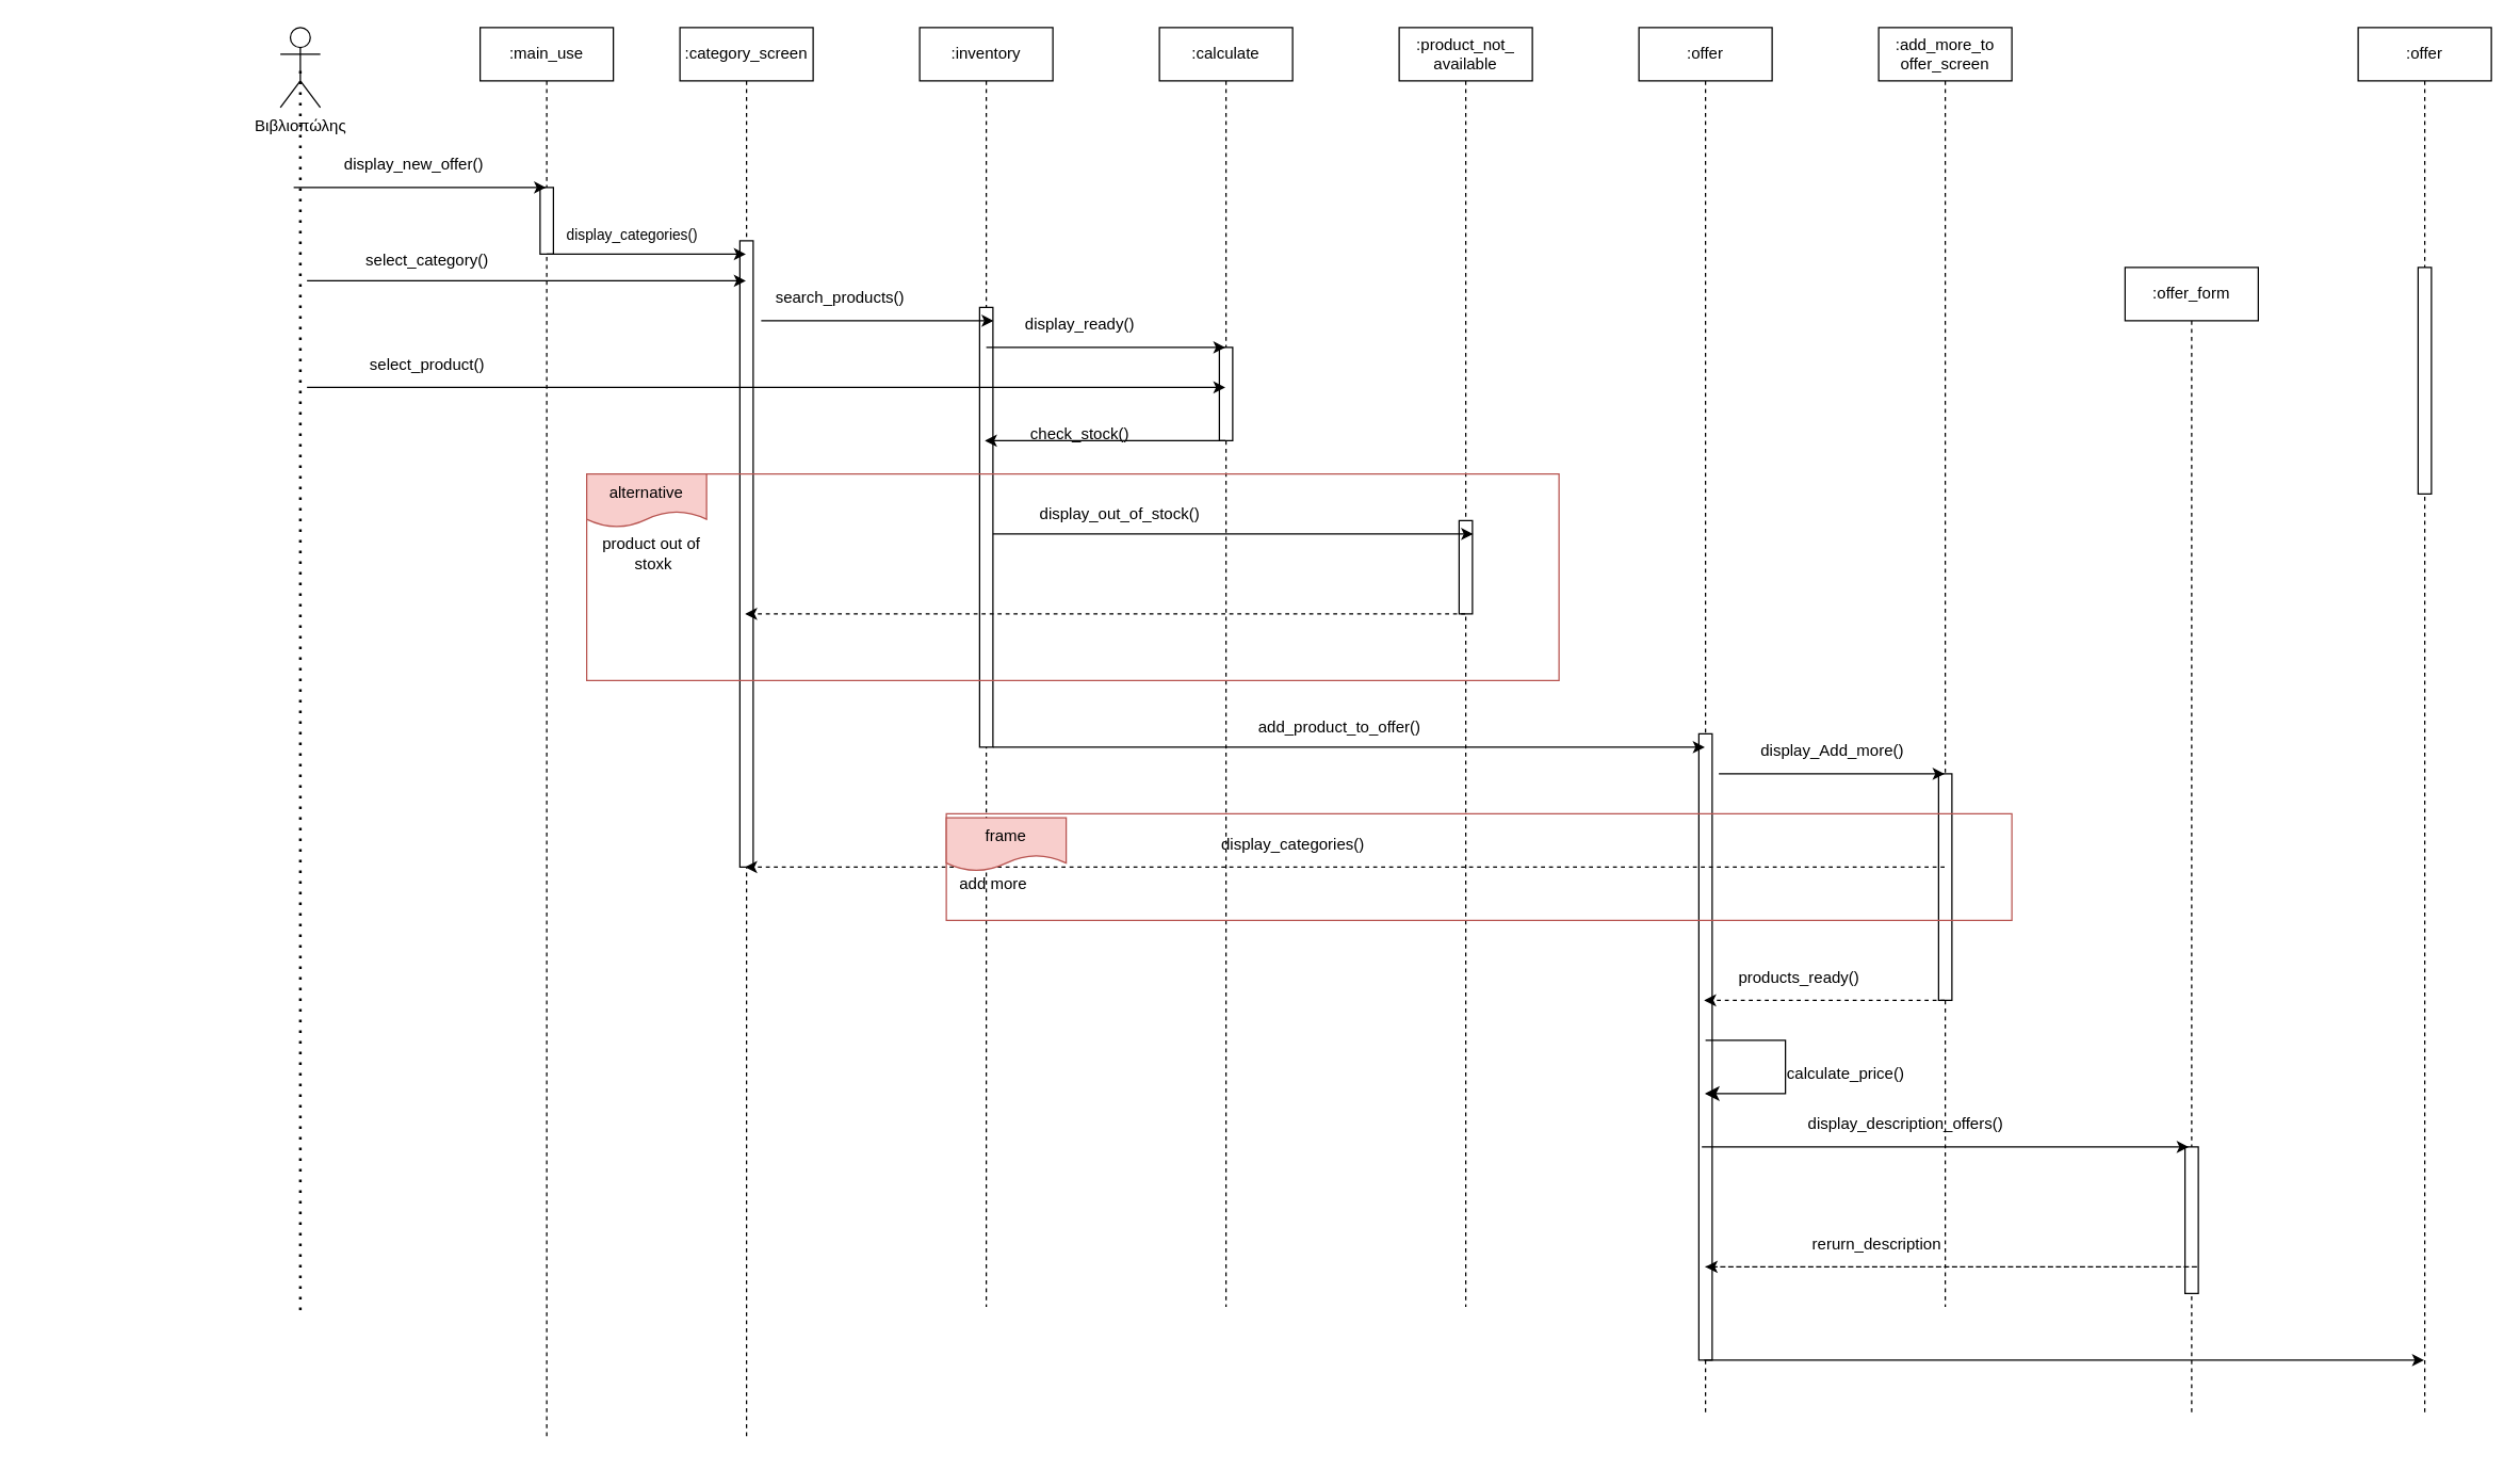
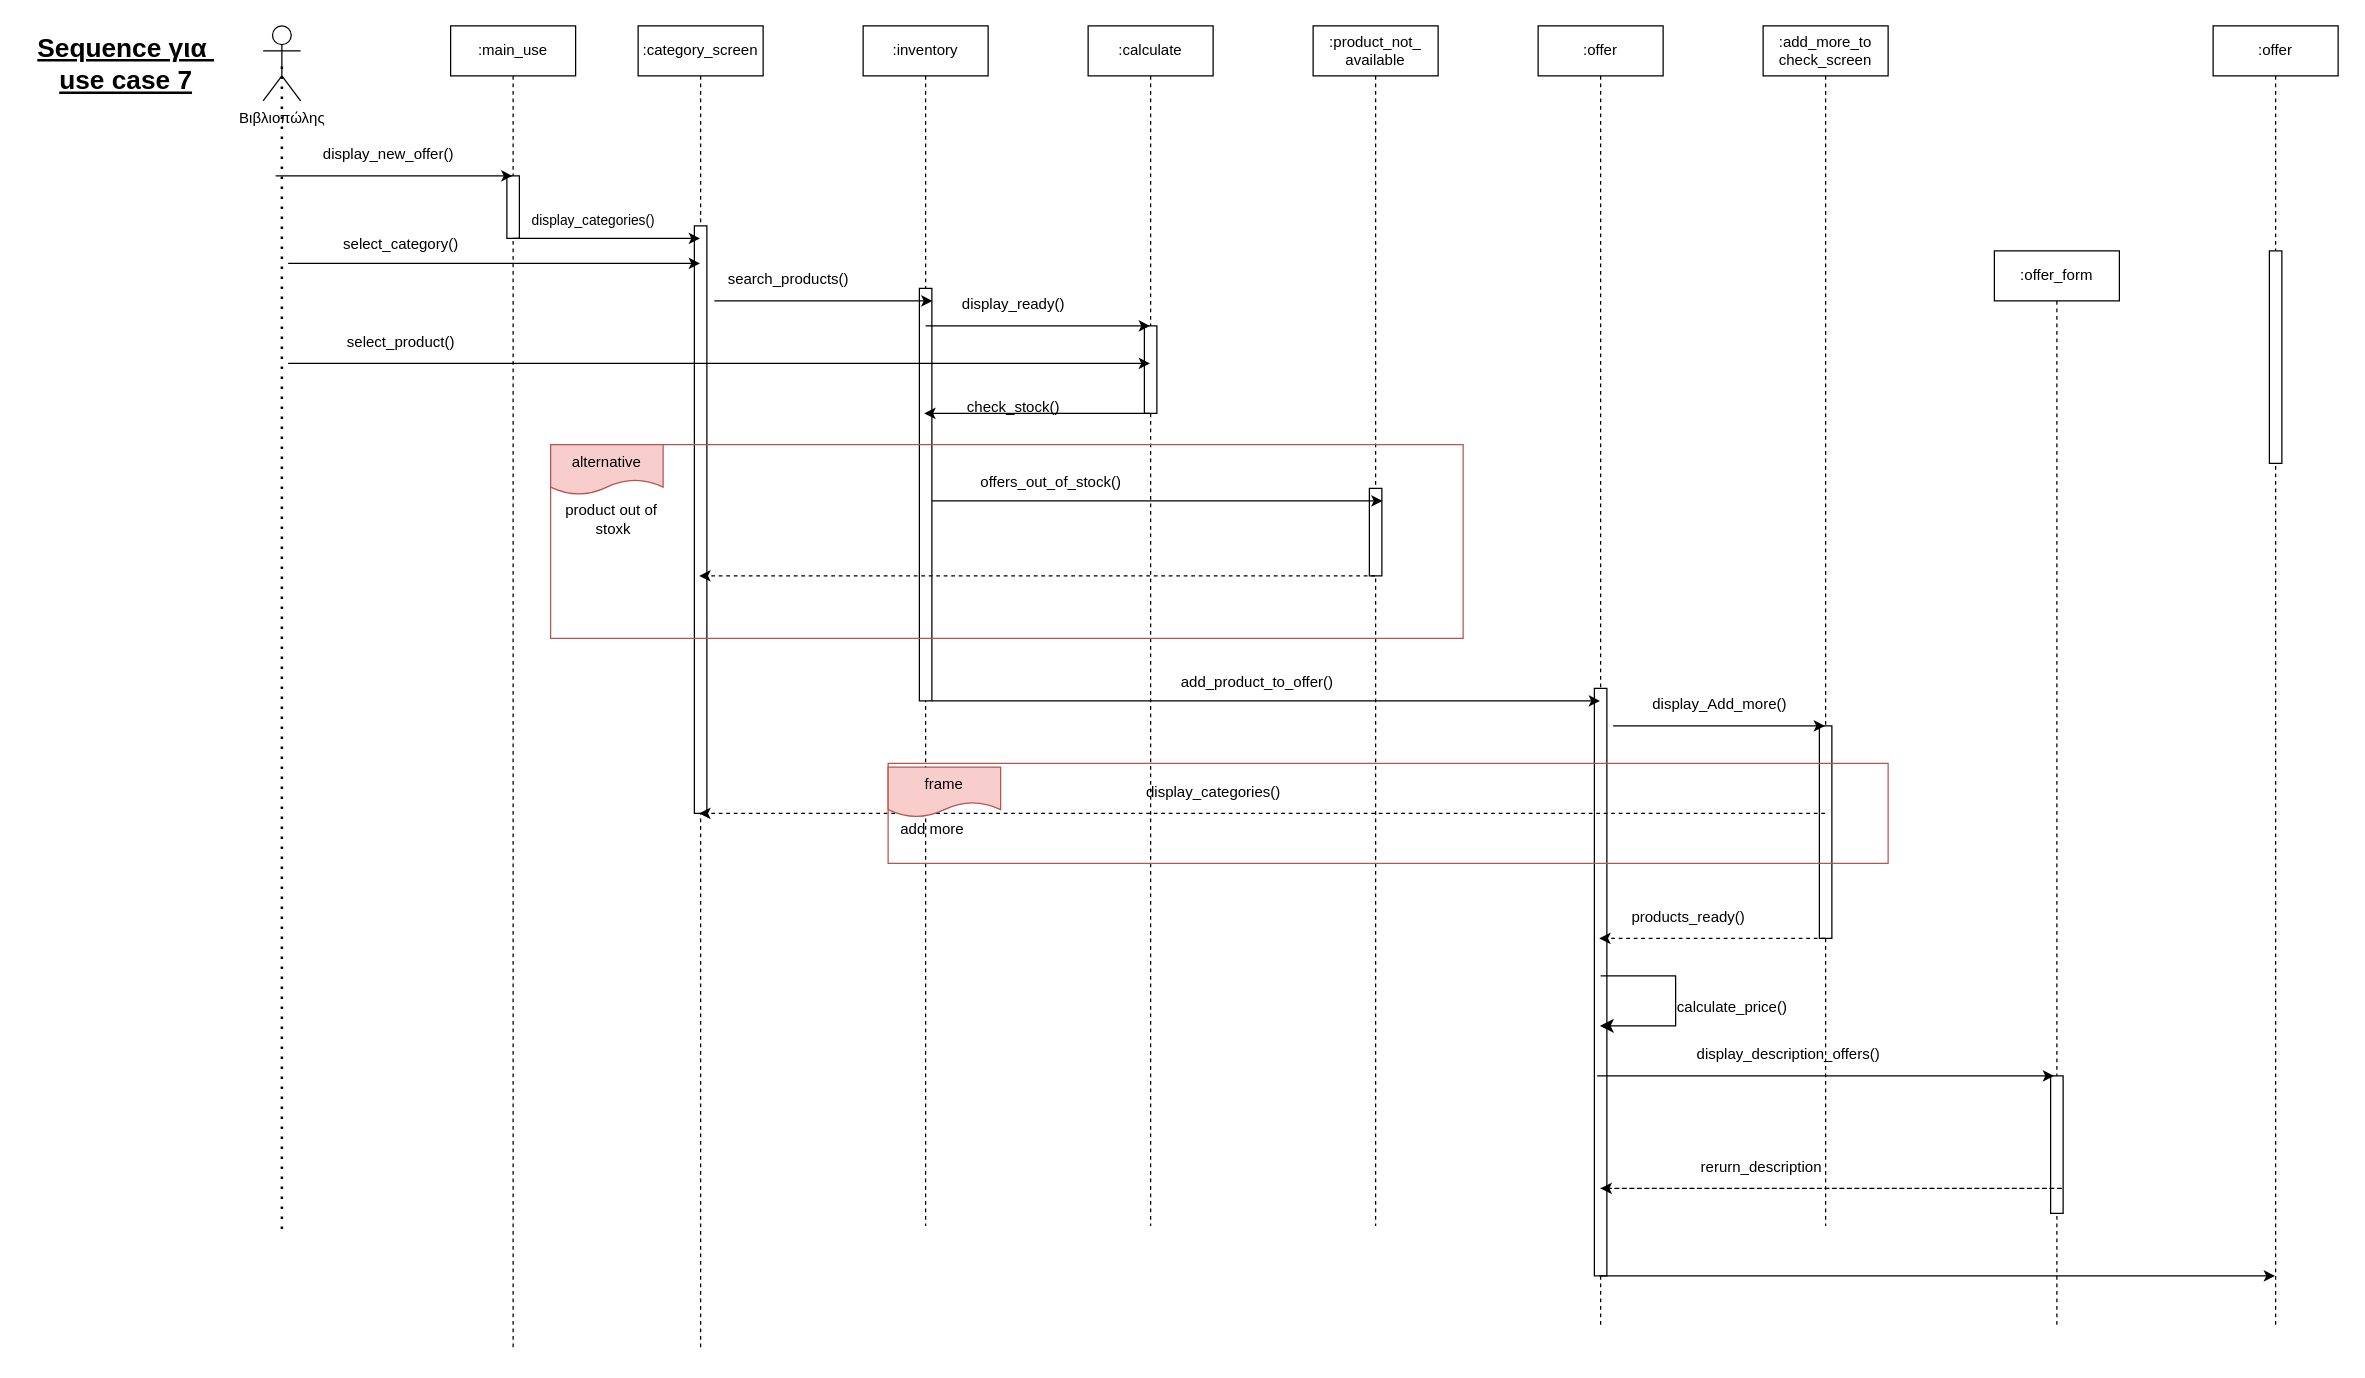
- <mxCell id="15" value=":add_more_to&lt;div&gt;offer_screen&lt;/div&gt;" style="shape=umlLifeline;perimeter=lifelinePerimeter;whiteSpace=wrap;html=1;container=0;dropTarget=0;collapsible=0;recursiveResize=0;outlineConnect=0;portConstraint=eastwest;newEdgeStyle={&quot;edgeStyle&quot;:&quot;elbowEdgeStyle&quot;,&quot;elbow&quot;:&quot;vertical&quot;,&quot;curved&quot;:0,&quot;rounded&quot;:0};" vertex="1" parent="1"><mxGeometry x="1410" y="20" width="100" height="960" as="geometry" /></mxCell>
+ <mxCell id="15" value=":add_more_to&lt;div&gt;check_screen&lt;/div&gt;" style="shape=umlLifeline;perimeter=lifelinePerimeter;whiteSpace=wrap;html=1;container=0;dropTarget=0;collapsible=0;recursiveResize=0;outlineConnect=0;portConstraint=eastwest;newEdgeStyle={&quot;edgeStyle&quot;:&quot;elbowEdgeStyle&quot;,&quot;elbow&quot;:&quot;vertical&quot;,&quot;curved&quot;:0,&quot;rounded&quot;:0};" vertex="1" parent="1"><mxGeometry x="1410" y="20" width="100" height="960" as="geometry" /></mxCell>
+ <mxCell id="61" value="&lt;font style=&quot;font-size: 21px;&quot;&gt;&lt;u&gt;&lt;b&gt;Sequence για&amp;nbsp;&lt;/b&gt;&lt;/u&gt;&lt;/font&gt;&lt;div style=&quot;font-size: 21px;&quot;&gt;&lt;font style=&quot;font-size: 21px;&quot;&gt;&lt;u&gt;&lt;b&gt;use case 7&lt;/b&gt;&lt;/u&gt;&lt;/font&gt;&lt;/div&gt;" style="text;html=1;align=center;verticalAlign=middle;resizable=0;points=[];autosize=1;strokeColor=none;fillColor=none;" vertex="1" parent="1"><mxGeometry x="20" y="20" width="160" height="60" as="geometry" /></mxCell>
- <mxCell id="37" value="display_out_of_stock()" style="text;html=1;align=center;verticalAlign=middle;resizable=0;points=[];autosize=1;strokeColor=none;fillColor=none;" vertex="1" parent="1"><mxGeometry x="770" y="370" width="140" height="30" as="geometry" /></mxCell>
+ <mxCell id="37" value="offers_out_of_stock()" style="text;html=1;align=center;verticalAlign=middle;resizable=0;points=[];autosize=1;strokeColor=none;fillColor=none;" vertex="1" parent="1"><mxGeometry x="770" y="370" width="140" height="30" as="geometry" /></mxCell>
